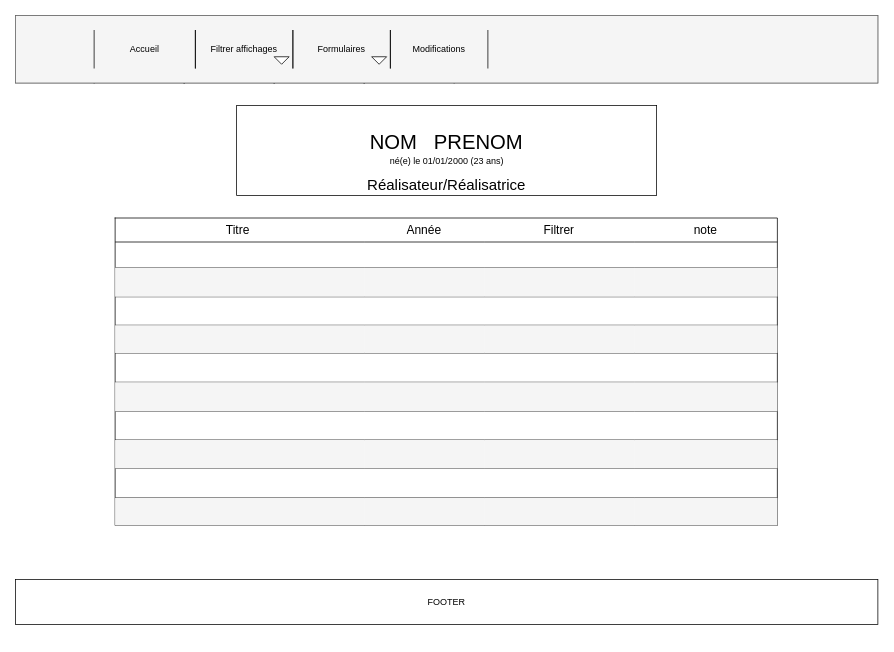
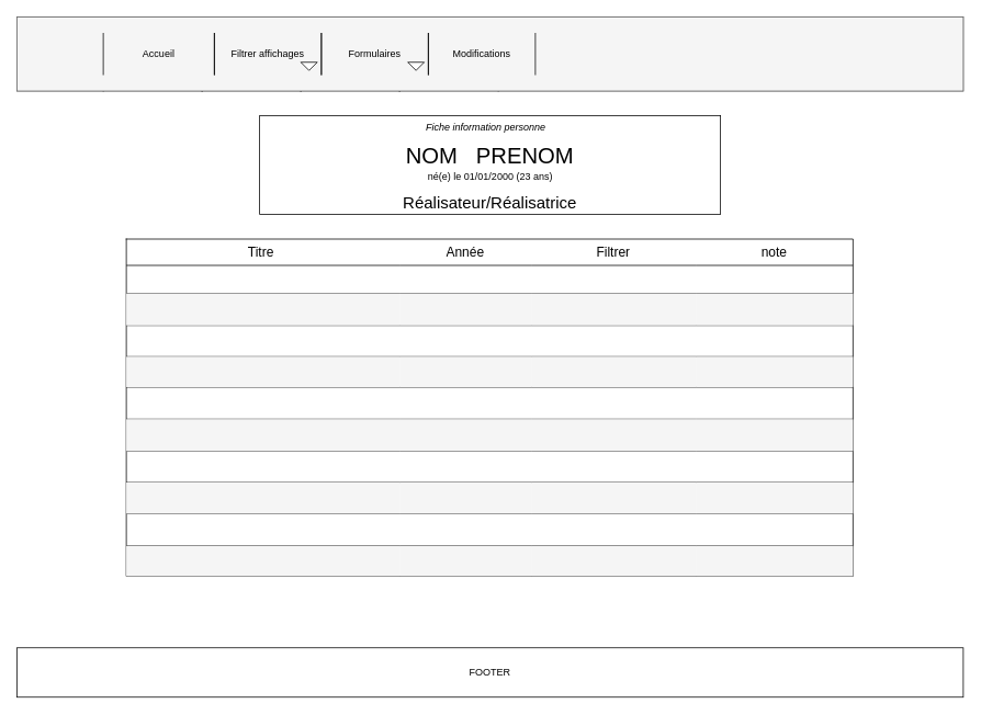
+ <mxCell id="9" value="&lt;i&gt;Fiche information personne&lt;/i&gt;" style="text;html=1;strokeColor=none;fillColor=none;align=center;verticalAlign=middle;whiteSpace=wrap;rounded=0;" parent="1" vertex="1"><mxGeometry x="460" y="140" width="260" height="30" as="geometry" /></mxCell>
- <mxCell id="68" value="FOOTER" style="rounded=0;whiteSpace=wrap;html=1;resizeWidth=0;" parent="1" vertex="1"><mxGeometry x="20" y="772" width="1150" height="60" as="geometry" /></mxCell>
+ <mxCell id="68" value="FOOTER" style="rounded=0;whiteSpace=wrap;html=1;resizeWidth=0;" parent="1" vertex="1"><mxGeometry x="20" y="787" width="1150" height="60" as="geometry" /></mxCell>
